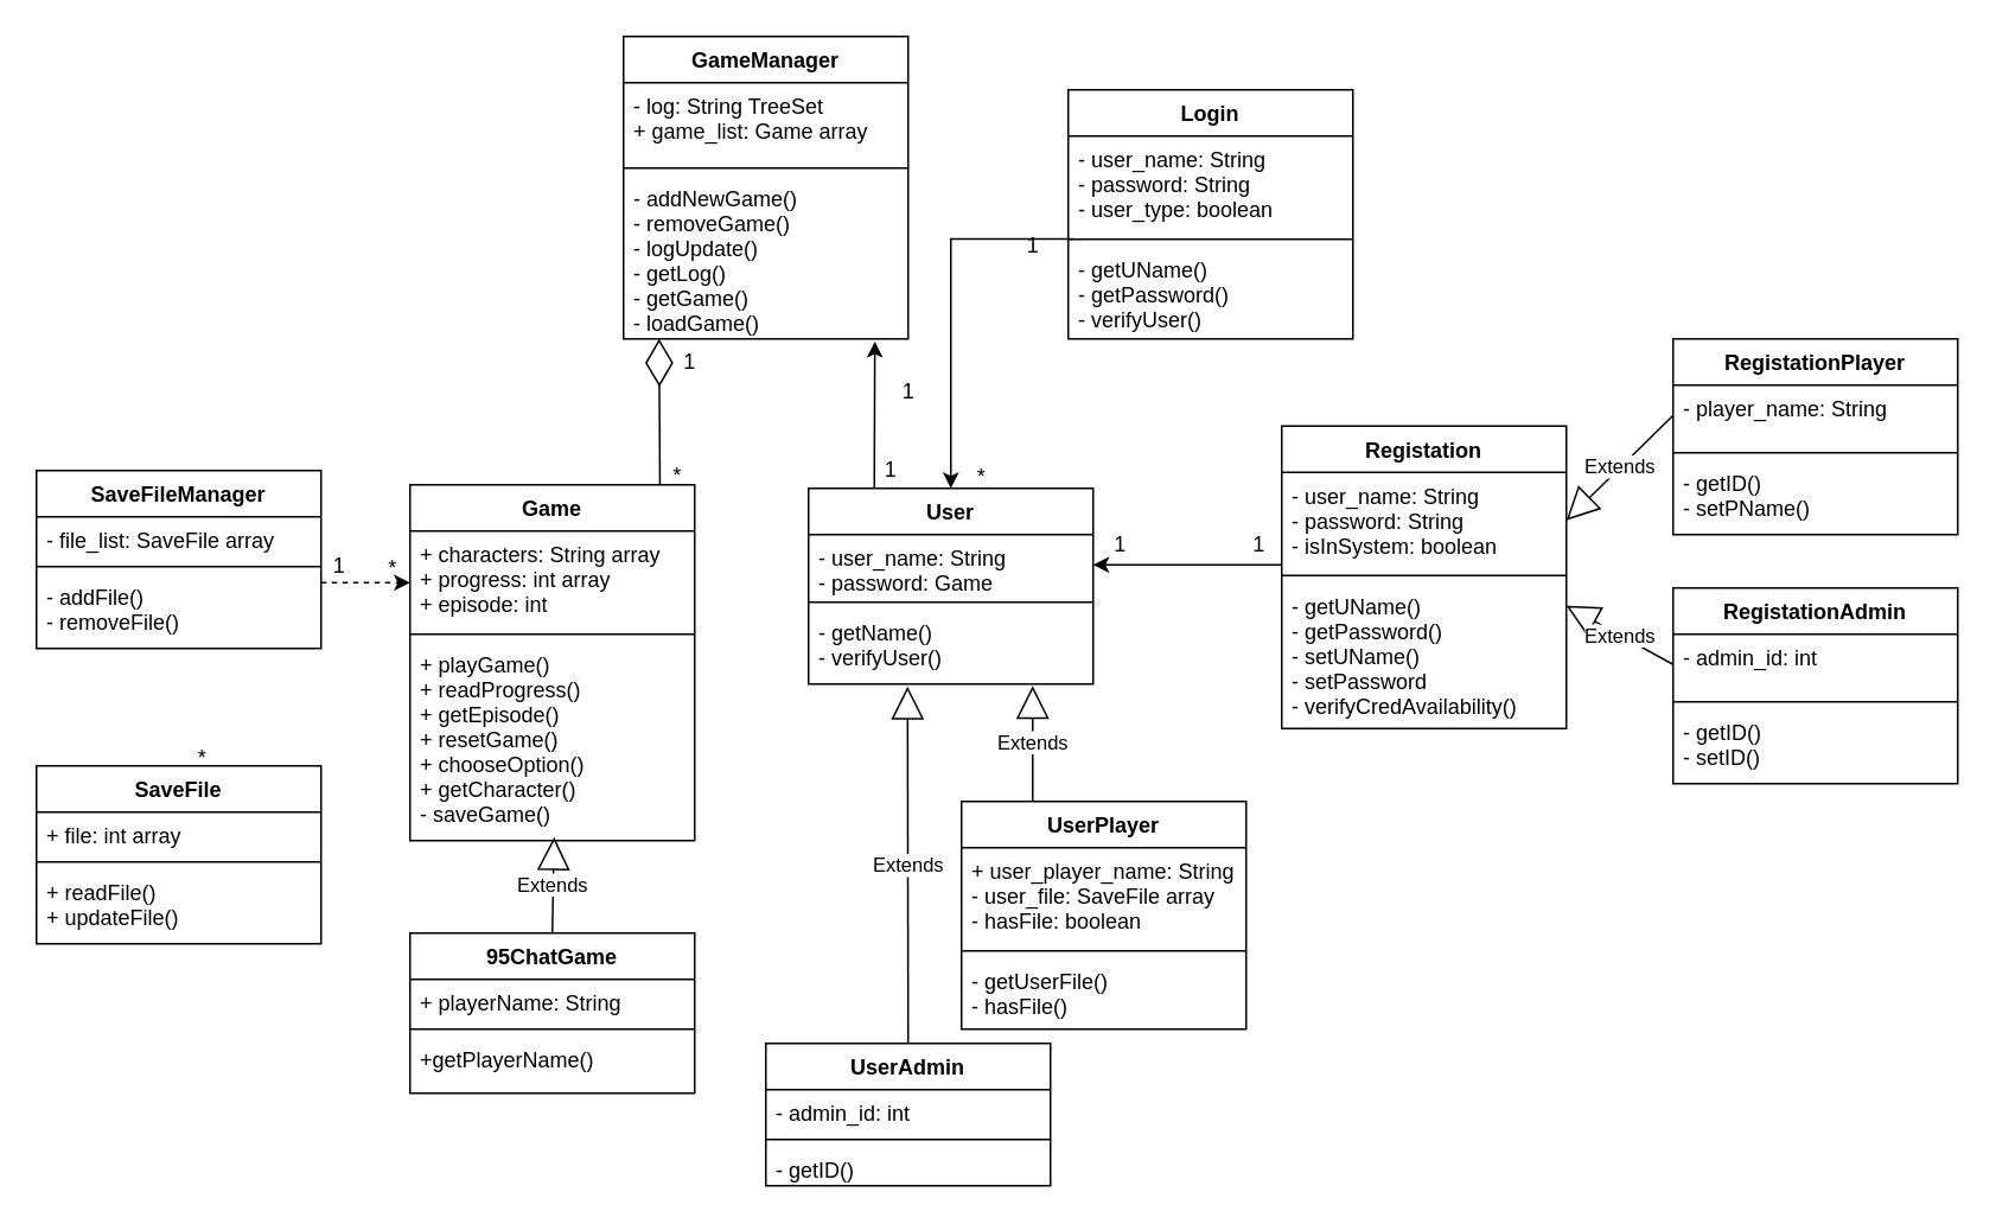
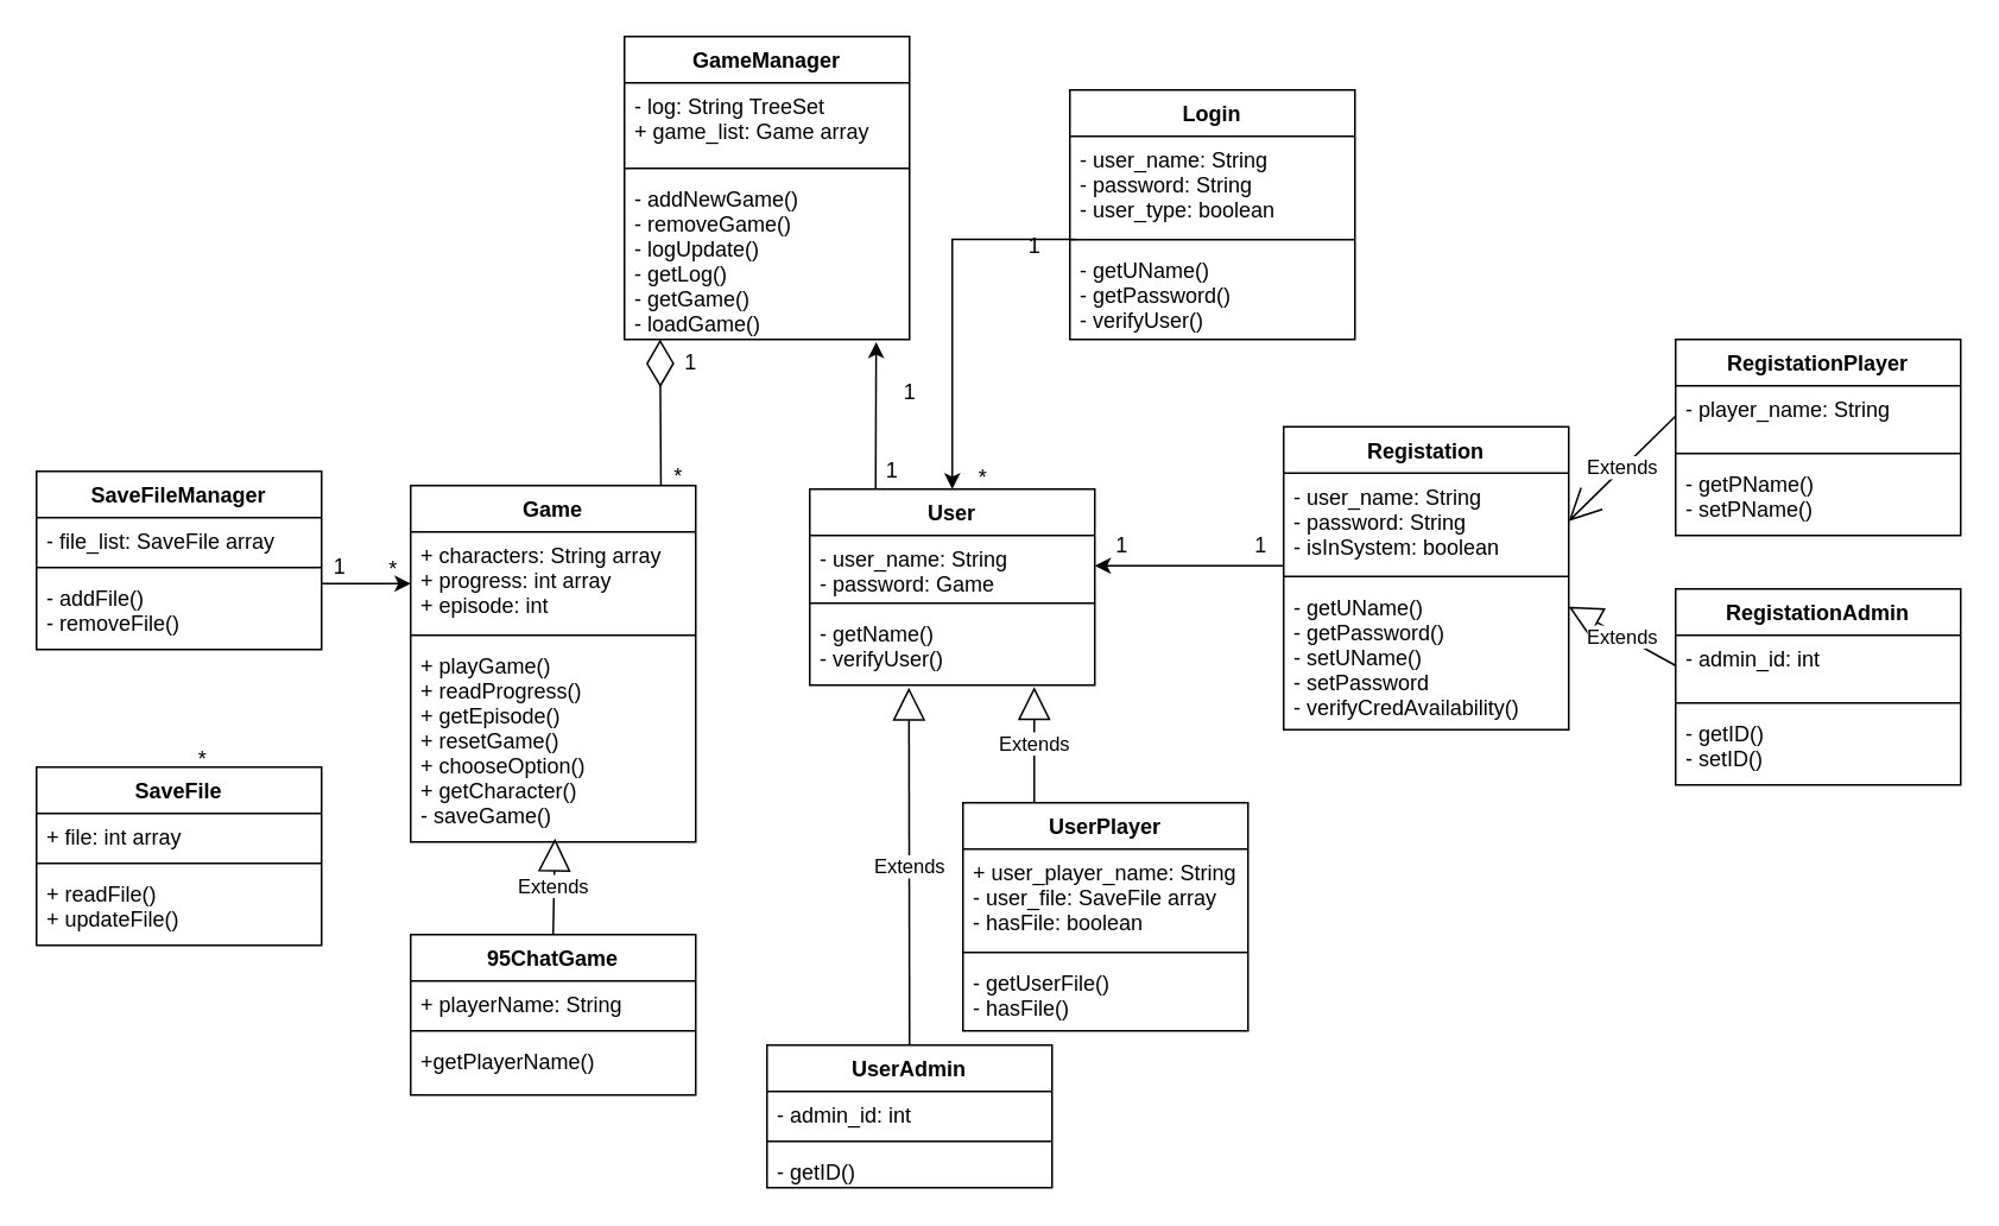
- <mxCell id="47" value="- getID()&#10;- setPName()&#10;" style="text;strokeColor=none;fillColor=none;align=left;verticalAlign=top;spacingLeft=4;spacingRight=4;overflow=hidden;rotatable=0;points=[[0,0.5],[1,0.5]];portConstraint=eastwest;" vertex="1" parent="44"><mxGeometry y="68" width="160" height="42" as="geometry" /></mxCell>
+ <mxCell id="47" value="- getPName()&#10;- setPName()&#10;" style="text;strokeColor=none;fillColor=none;align=left;verticalAlign=top;spacingLeft=4;spacingRight=4;overflow=hidden;rotatable=0;points=[[0,0.5],[1,0.5]];portConstraint=eastwest;" vertex="1" parent="44"><mxGeometry y="68" width="160" height="42" as="geometry" /></mxCell>
- <mxCell id="59" value="Extends" style="endArrow=block;endSize=16;endFill=0;html=1;exitX=0;exitY=0.5;exitDx=0;exitDy=0;entryX=1;entryY=0.5;entryDx=0;entryDy=0;" edge="1" parent="1" source="45" target="41"><mxGeometry width="160" relative="1" as="geometry"><mxPoint x="900" y="160" as="sourcePoint" /><mxPoint x="900" y="95" as="targetPoint" /></mxGeometry></mxCell>
+ <mxCell id="59" value="Extends" style="endArrow=open;endSize=16;endFill=0;html=1;exitX=0;exitY=0.5;exitDx=0;exitDy=0;entryX=1;entryY=0.5;entryDx=0;entryDy=0;" edge="1" parent="1" source="45" target="41"><mxGeometry width="160" relative="1" as="geometry"><mxPoint x="900" y="160" as="sourcePoint" /><mxPoint x="900" y="95" as="targetPoint" /></mxGeometry></mxCell>
- <mxCell id="52" value="" style="edgeStyle=orthogonalEdgeStyle;rounded=0;orthogonalLoop=1;jettySize=auto;html=1;dashed=1;" edge="1" parent="1" source="13" target="36"><mxGeometry relative="1" as="geometry"><Array as="points"><mxPoint x="190" y="327" /><mxPoint x="190" y="327" /></Array></mxGeometry></mxCell>
+ <mxCell id="52" value="" style="edgeStyle=orthogonalEdgeStyle;rounded=0;orthogonalLoop=1;jettySize=auto;html=1;" edge="1" parent="1" source="13" target="36"><mxGeometry relative="1" as="geometry"><Array as="points"><mxPoint x="190" y="327" /><mxPoint x="190" y="327" /></Array></mxGeometry></mxCell>
